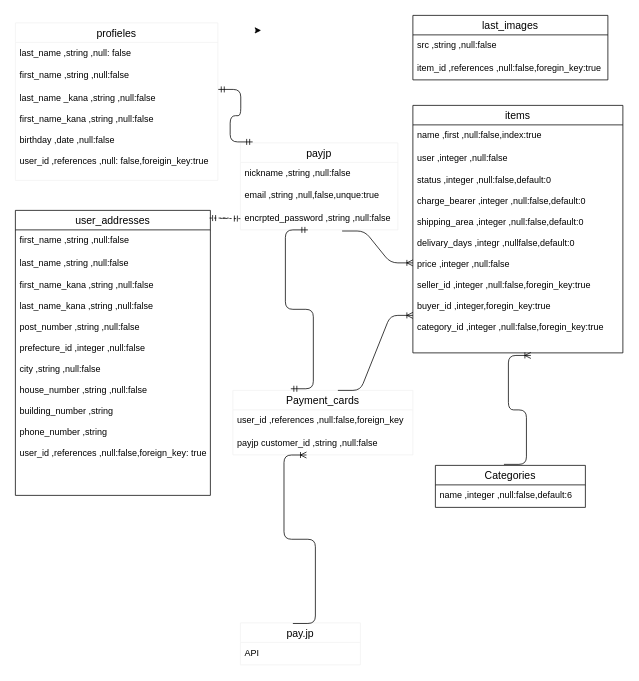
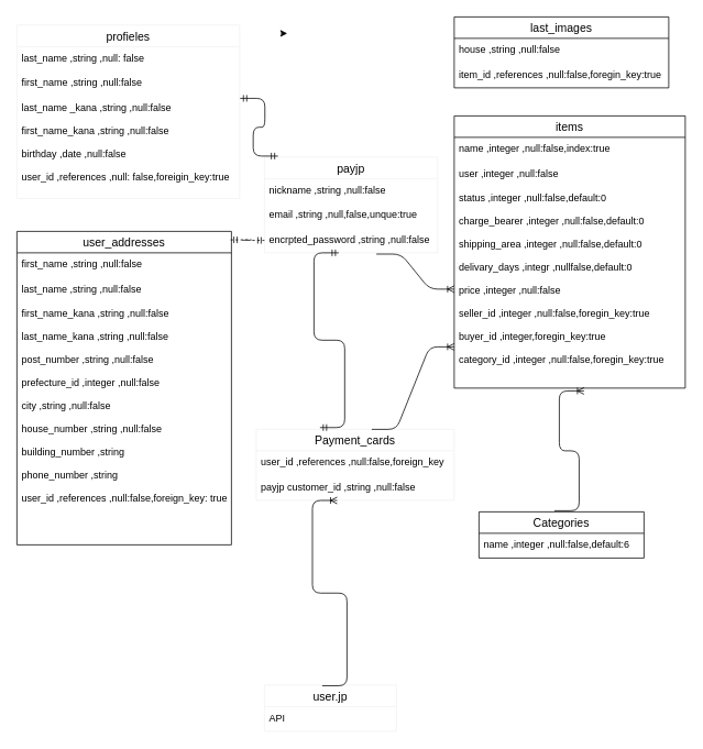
- <mxCell id="21" value="src ,string ,null:false" style="text;strokeColor=none;fillColor=none;spacingLeft=4;spacingRight=4;overflow=hidden;rotatable=0;points=[[0,0.5],[1,0.5]];portConstraint=eastwest;fontSize=12;" vertex="1" parent="20"><mxGeometry y="26" width="260" height="30" as="geometry" /></mxCell>
+ <mxCell id="21" value="house ,string ,null:false" style="text;strokeColor=none;fillColor=none;spacingLeft=4;spacingRight=4;overflow=hidden;rotatable=0;points=[[0,0.5],[1,0.5]];portConstraint=eastwest;fontSize=12;" vertex="1" parent="20"><mxGeometry y="26" width="260" height="30" as="geometry" /></mxCell>
- <mxCell id="24" value="name ,first ,null:false,index:true" style="text;strokeColor=none;fillColor=none;spacingLeft=4;spacingRight=4;overflow=hidden;rotatable=0;points=[[0,0.5],[1,0.5]];portConstraint=eastwest;fontSize=12;" vertex="1" parent="23"><mxGeometry y="26" width="280" height="30" as="geometry" /></mxCell>
+ <mxCell id="24" value="name ,integer ,null:false,index:true" style="text;strokeColor=none;fillColor=none;spacingLeft=4;spacingRight=4;overflow=hidden;rotatable=0;points=[[0,0.5],[1,0.5]];portConstraint=eastwest;fontSize=12;" vertex="1" parent="23"><mxGeometry y="26" width="280" height="30" as="geometry" /></mxCell>
- <mxCell id="10" value="pay.jp" style="swimlane;fontStyle=0;childLayout=stackLayout;horizontal=1;startSize=26;horizontalStack=0;resizeParent=1;resizeParentMax=0;resizeLast=0;collapsible=1;marginBottom=0;align=center;fontSize=14;strokeColor=#f0f0f0;" vertex="1" parent="1"><mxGeometry x="320" y="830" width="160" height="56" as="geometry" /></mxCell>
+ <mxCell id="10" value="user.jp" style="swimlane;fontStyle=0;childLayout=stackLayout;horizontal=1;startSize=26;horizontalStack=0;resizeParent=1;resizeParentMax=0;resizeLast=0;collapsible=1;marginBottom=0;align=center;fontSize=14;strokeColor=#f0f0f0;" vertex="1" parent="1"><mxGeometry x="320" y="830" width="160" height="56" as="geometry" /></mxCell>
